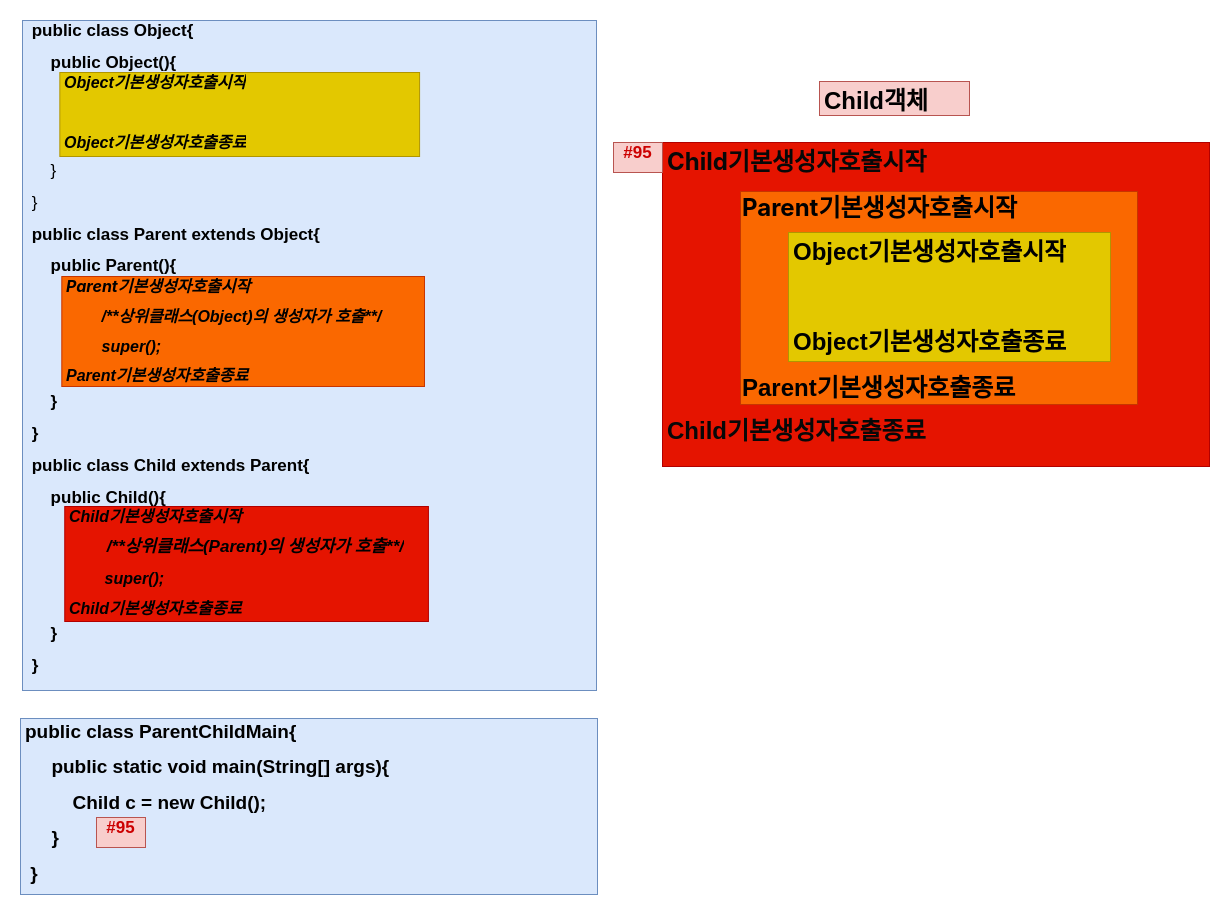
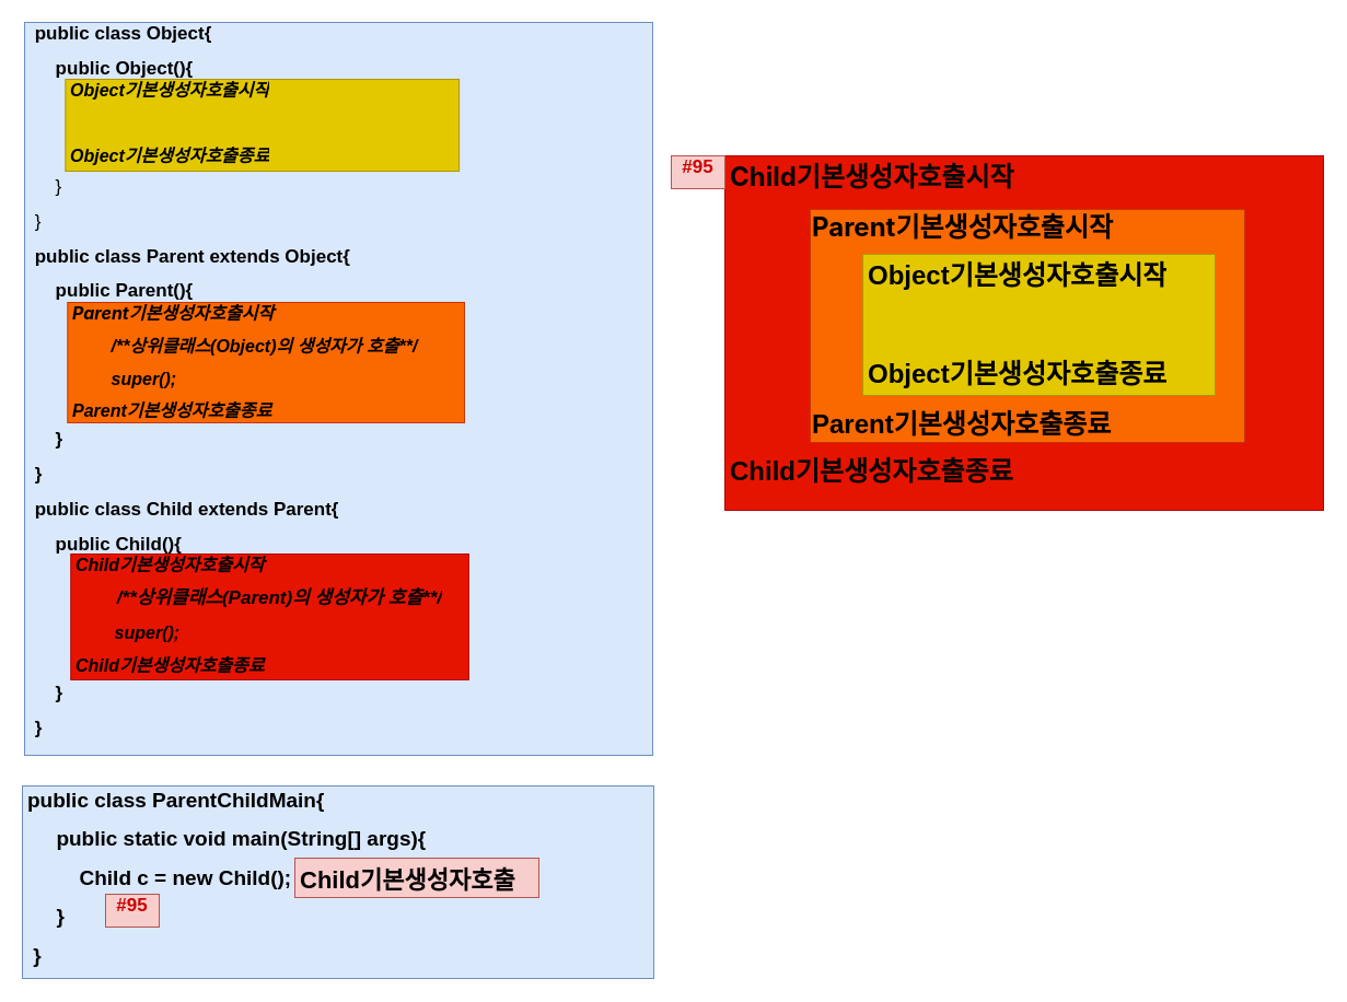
- <mxCell id="12" value="&lt;h1&gt;Child객체&lt;/h1&gt;" style="text;html=1;strokeColor=#b85450;fillColor=#f8cecc;spacing=5;spacingTop=-20;whiteSpace=wrap;overflow=hidden;rounded=0;fontSize=12;fontFamily=Helvetica;" vertex="1" parent="1"><mxGeometry x="819" y="81" width="150" height="34" as="geometry" /></mxCell>
+ <mxCell id="13" value="&lt;h1&gt;&lt;font style=&quot;font-size: 22px;&quot;&gt;Child기본생성자호출&lt;/font&gt;&lt;/h1&gt;" style="text;html=1;strokeColor=#b85450;fillColor=#f8cecc;spacing=5;spacingTop=-20;whiteSpace=wrap;overflow=hidden;rounded=0;fontSize=12;fontFamily=Helvetica;" vertex="1" parent="1"><mxGeometry x="269" y="784" width="223" height="36" as="geometry" /></mxCell>
